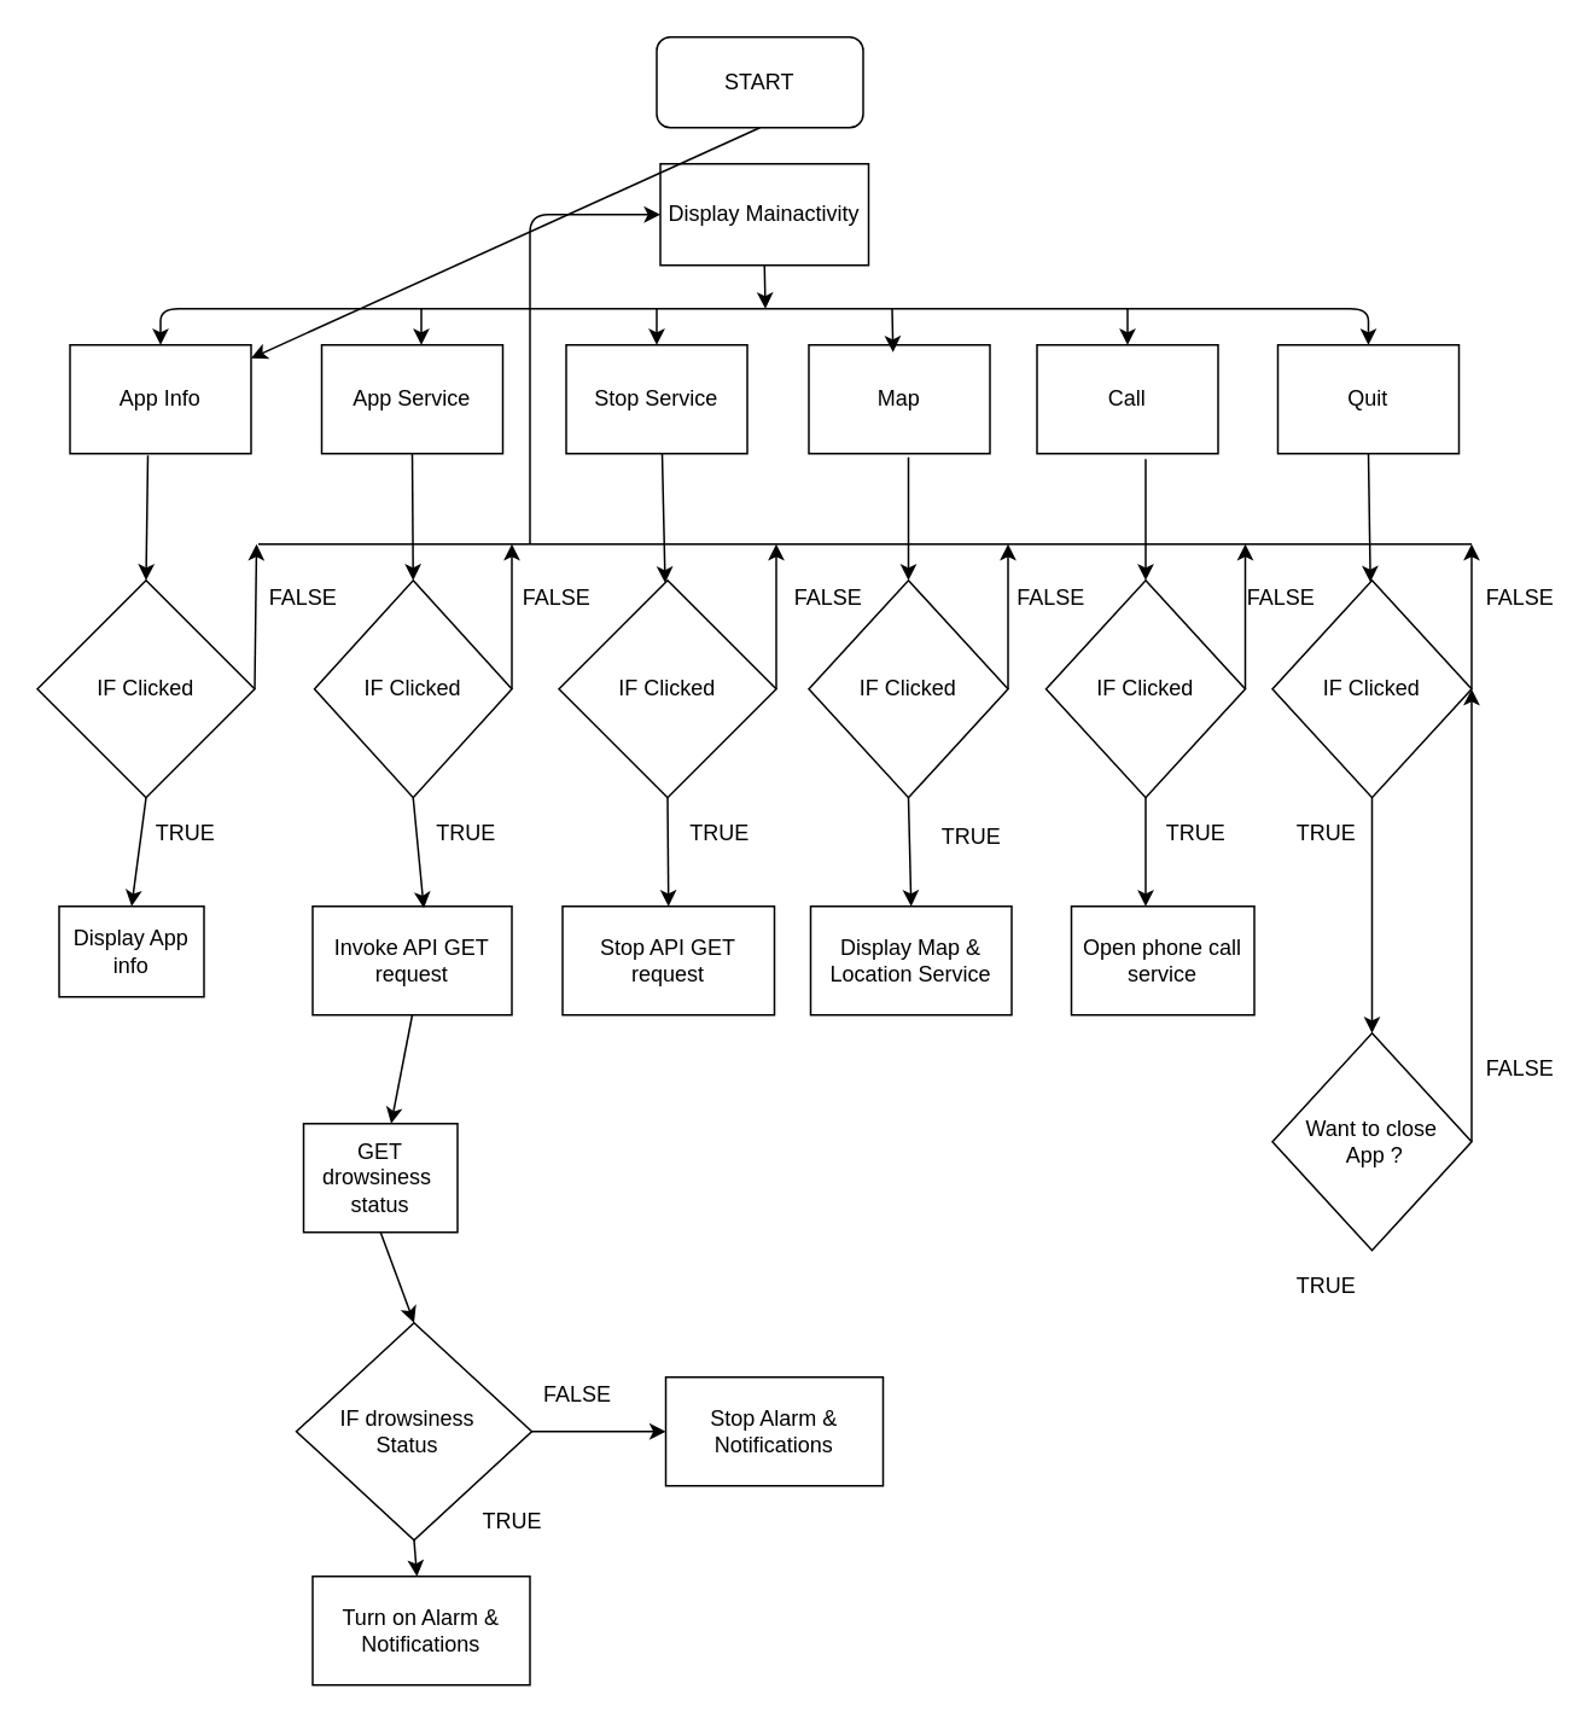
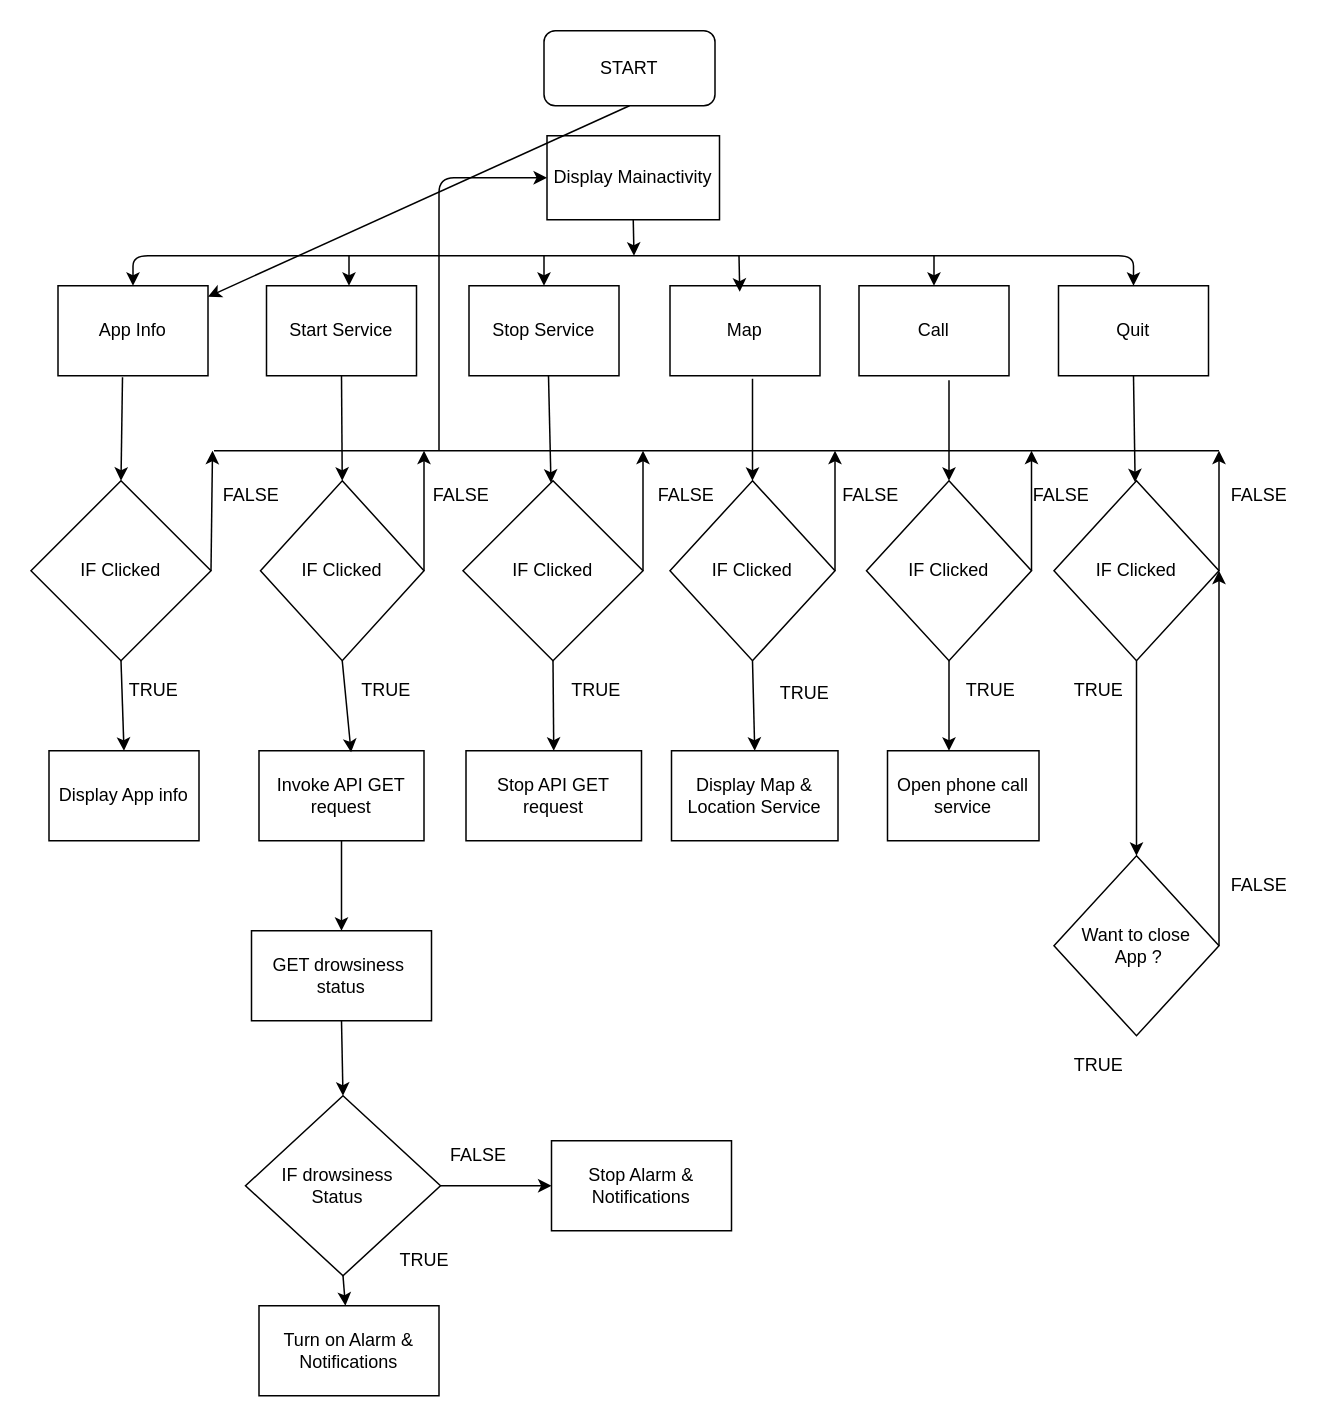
- <mxCell id="6" value="App Service" style="rounded=0;whiteSpace=wrap;html=1;" vertex="1" parent="1"><mxGeometry x="177" y="190" width="100" height="60" as="geometry" /></mxCell>
+ <mxCell id="6" value="Start Service" style="rounded=0;whiteSpace=wrap;html=1;" vertex="1" parent="1"><mxGeometry x="177" y="190" width="100" height="60" as="geometry" /></mxCell>
- <mxCell id="14" value="Display App info" style="rounded=0;whiteSpace=wrap;html=1;" vertex="1" parent="1"><mxGeometry x="32" y="500" width="80" height="50" as="geometry" /></mxCell>
+ <mxCell id="14" value="Display App info" style="rounded=0;whiteSpace=wrap;html=1;" vertex="1" parent="1"><mxGeometry x="32" y="500" width="100" height="60" as="geometry" /></mxCell>
- <mxCell id="16" value="GET drowsiness&amp;nbsp;&lt;br&gt;status" style="rounded=0;whiteSpace=wrap;html=1;" vertex="1" parent="1"><mxGeometry x="167" y="620" width="85" height="60" as="geometry" /></mxCell>
+ <mxCell id="16" value="GET drowsiness&amp;nbsp;&lt;br&gt;status" style="rounded=0;whiteSpace=wrap;html=1;" vertex="1" parent="1"><mxGeometry x="167" y="620" width="120" height="60" as="geometry" /></mxCell>
